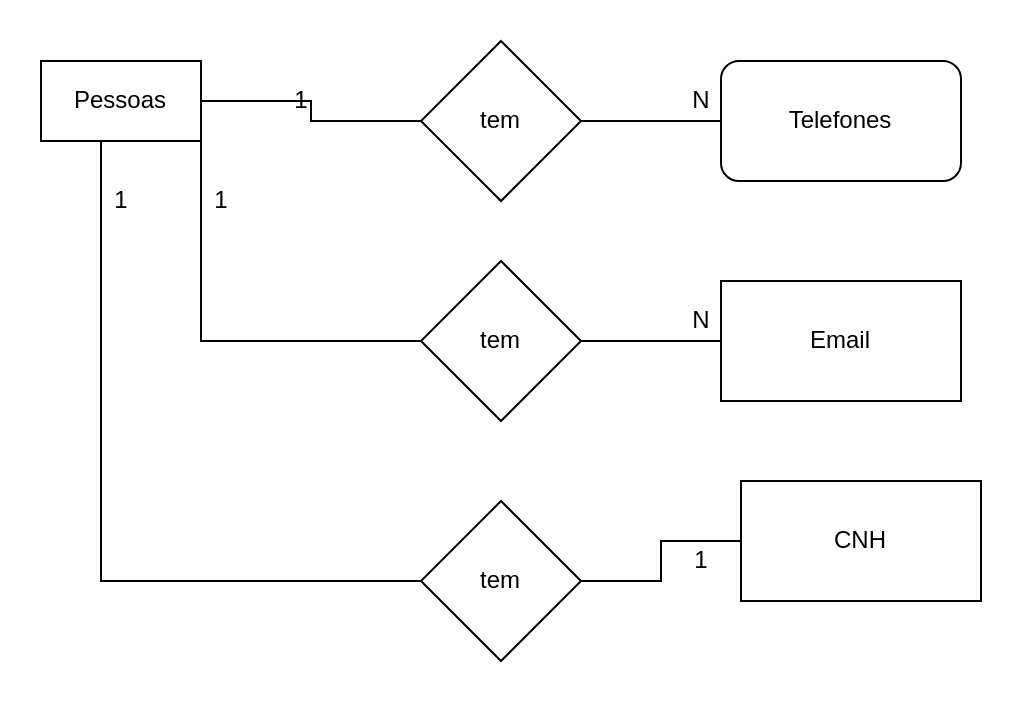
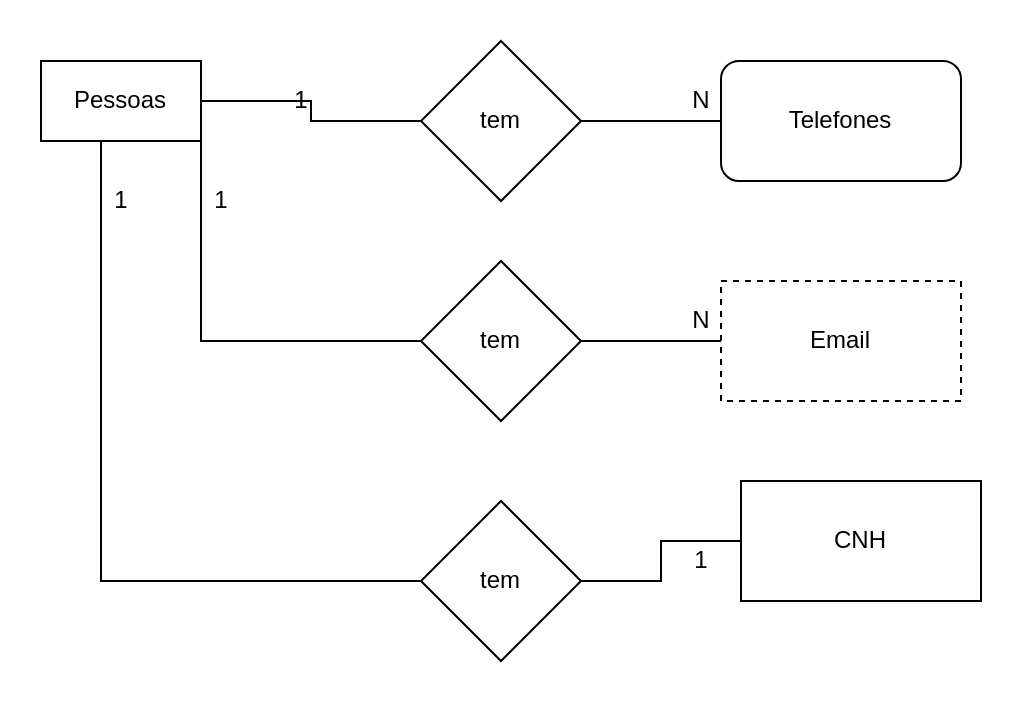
- <mxCell id="7" value="Email" style="rounded=0;whiteSpace=wrap;html=1;" vertex="1" parent="1"><mxGeometry x="360" y="140" width="120" height="60" as="geometry" /></mxCell>
+ <mxCell id="7" value="Email" style="rounded=0;whiteSpace=wrap;html=1;dashed=1;" vertex="1" parent="1"><mxGeometry x="360" y="140" width="120" height="60" as="geometry" /></mxCell>
